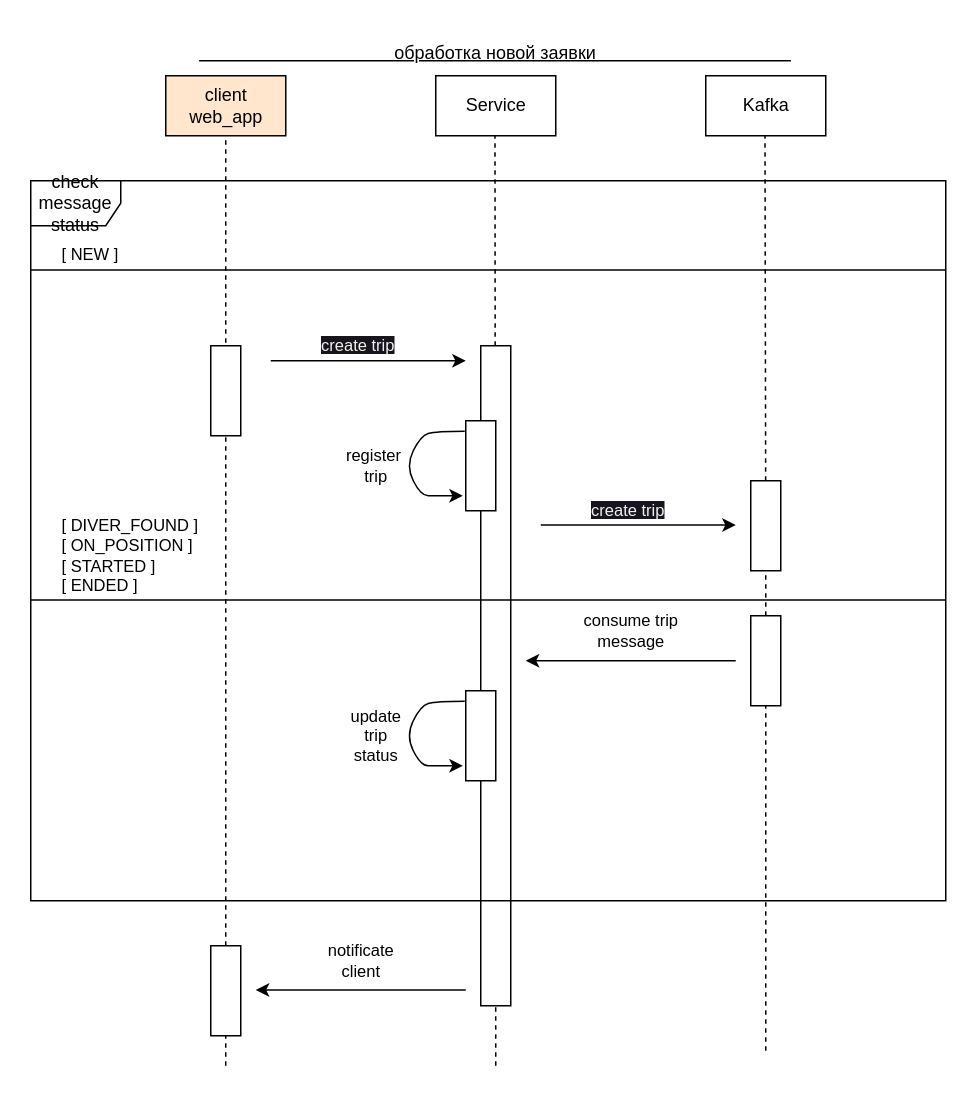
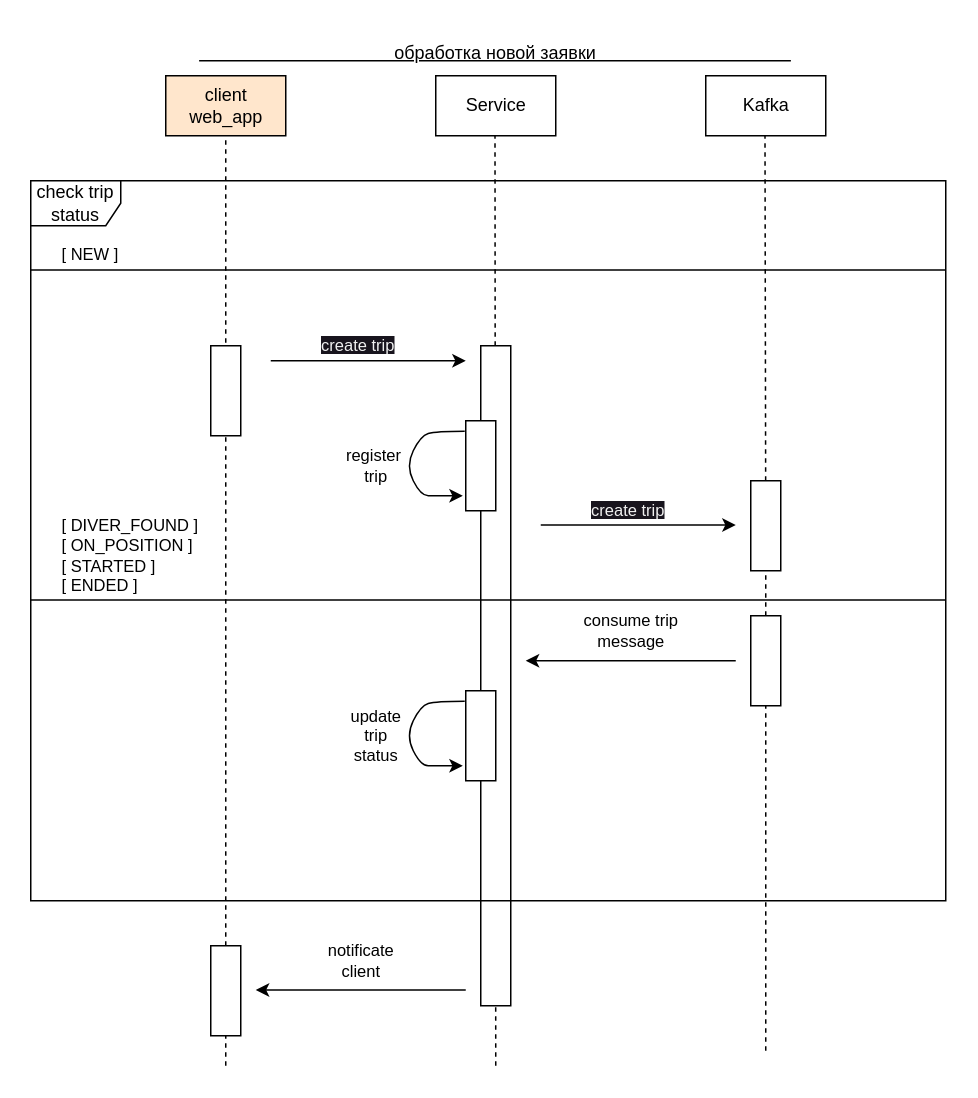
- <mxCell id="24" value="check message status" style="shape=umlFrame;whiteSpace=wrap;html=1;" vertex="1" parent="23"><mxGeometry width="610" height="480" as="geometry" /></mxCell>
+ <mxCell id="24" value="check trip status" style="shape=umlFrame;whiteSpace=wrap;html=1;" vertex="1" parent="23"><mxGeometry width="610" height="480" as="geometry" /></mxCell>
